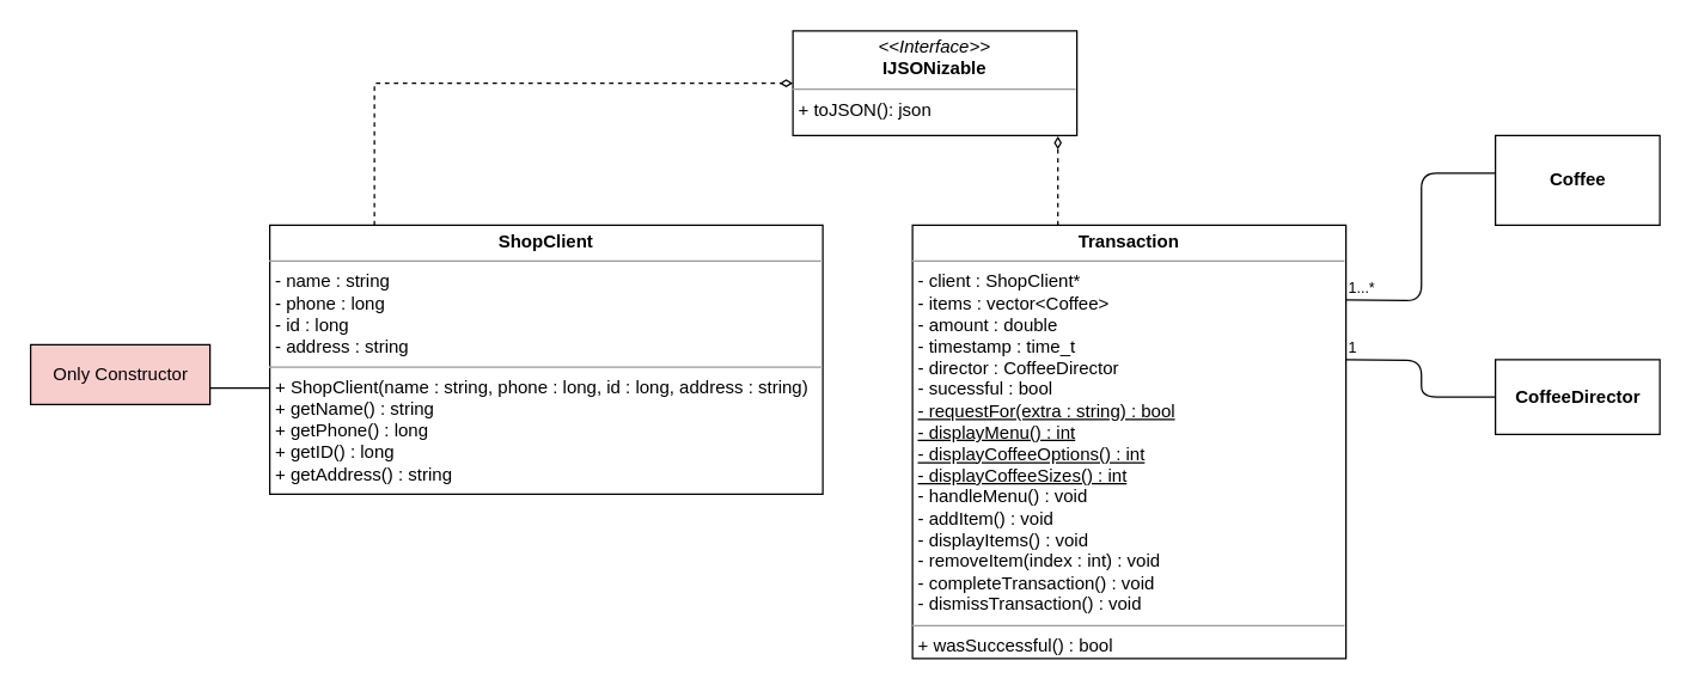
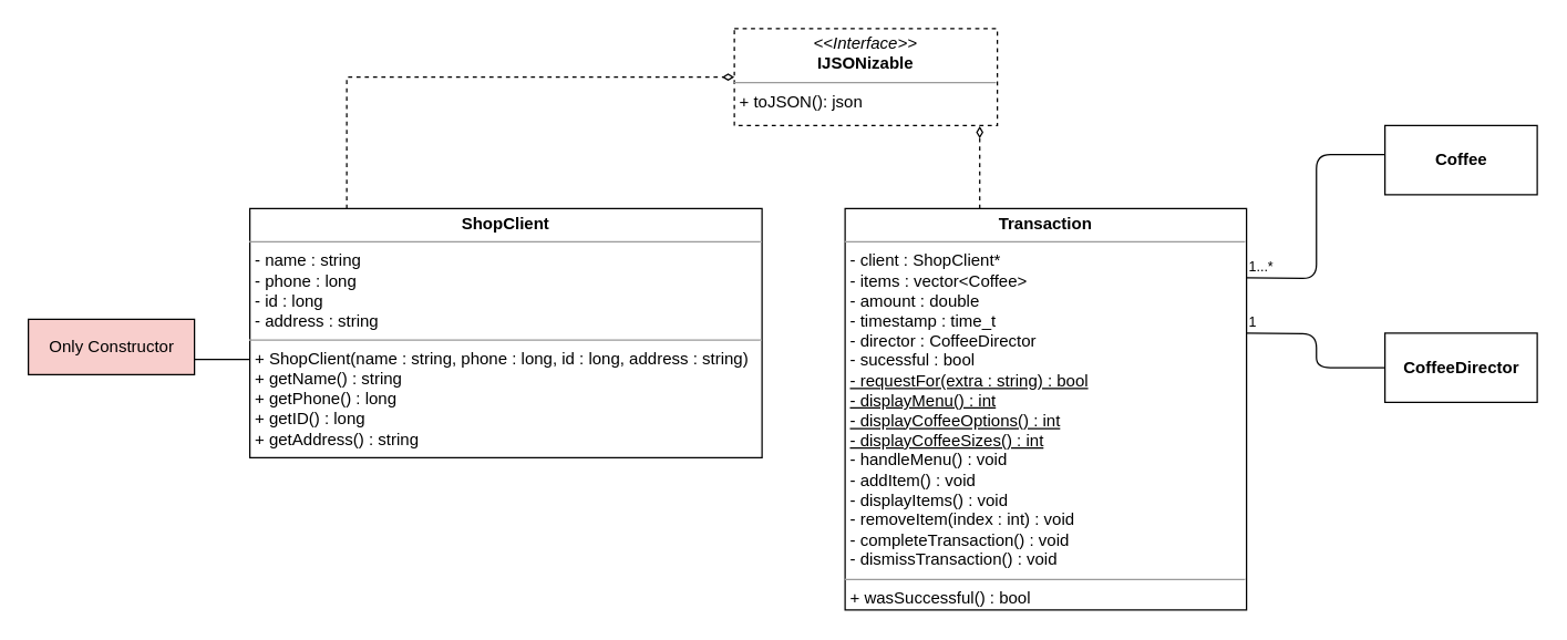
- <mxCell id="2" value="&lt;p style=&quot;margin: 0px ; margin-top: 4px ; text-align: center&quot;&gt;&lt;i&gt;&amp;lt;&amp;lt;Interface&amp;gt;&amp;gt;&lt;/i&gt;&lt;br&gt;&lt;b&gt;IJSONizable&lt;/b&gt;&lt;/p&gt;&lt;hr size=&quot;1&quot;&gt;&lt;p style=&quot;margin: 0px ; margin-left: 4px&quot;&gt;+ toJSON(): json&lt;/p&gt;" style="verticalAlign=top;align=left;overflow=fill;fontSize=12;fontFamily=Helvetica;html=1;" vertex="1" parent="1"><mxGeometry x="530" y="20" width="190" height="70" as="geometry" /></mxCell>
+ <mxCell id="2" value="&lt;p style=&quot;margin: 0px ; margin-top: 4px ; text-align: center&quot;&gt;&lt;i&gt;&amp;lt;&amp;lt;Interface&amp;gt;&amp;gt;&lt;/i&gt;&lt;br&gt;&lt;b&gt;IJSONizable&lt;/b&gt;&lt;/p&gt;&lt;hr size=&quot;1&quot;&gt;&lt;p style=&quot;margin: 0px ; margin-left: 4px&quot;&gt;+ toJSON(): json&lt;/p&gt;" style="verticalAlign=top;align=left;overflow=fill;fontSize=12;fontFamily=Helvetica;html=1;dashed=1;" vertex="1" parent="1"><mxGeometry x="530" y="20" width="190" height="70" as="geometry" /></mxCell>
- <mxCell id="9" value="&lt;b&gt;Coffee&lt;/b&gt;" style="html=1;" vertex="1" parent="1"><mxGeometry x="1000" y="90" width="110" height="60" as="geometry" /></mxCell>
+ <mxCell id="9" value="&lt;b&gt;Coffee&lt;/b&gt;" style="html=1;" vertex="1" parent="1"><mxGeometry x="1000" y="90" width="110" height="50" as="geometry" /></mxCell>
